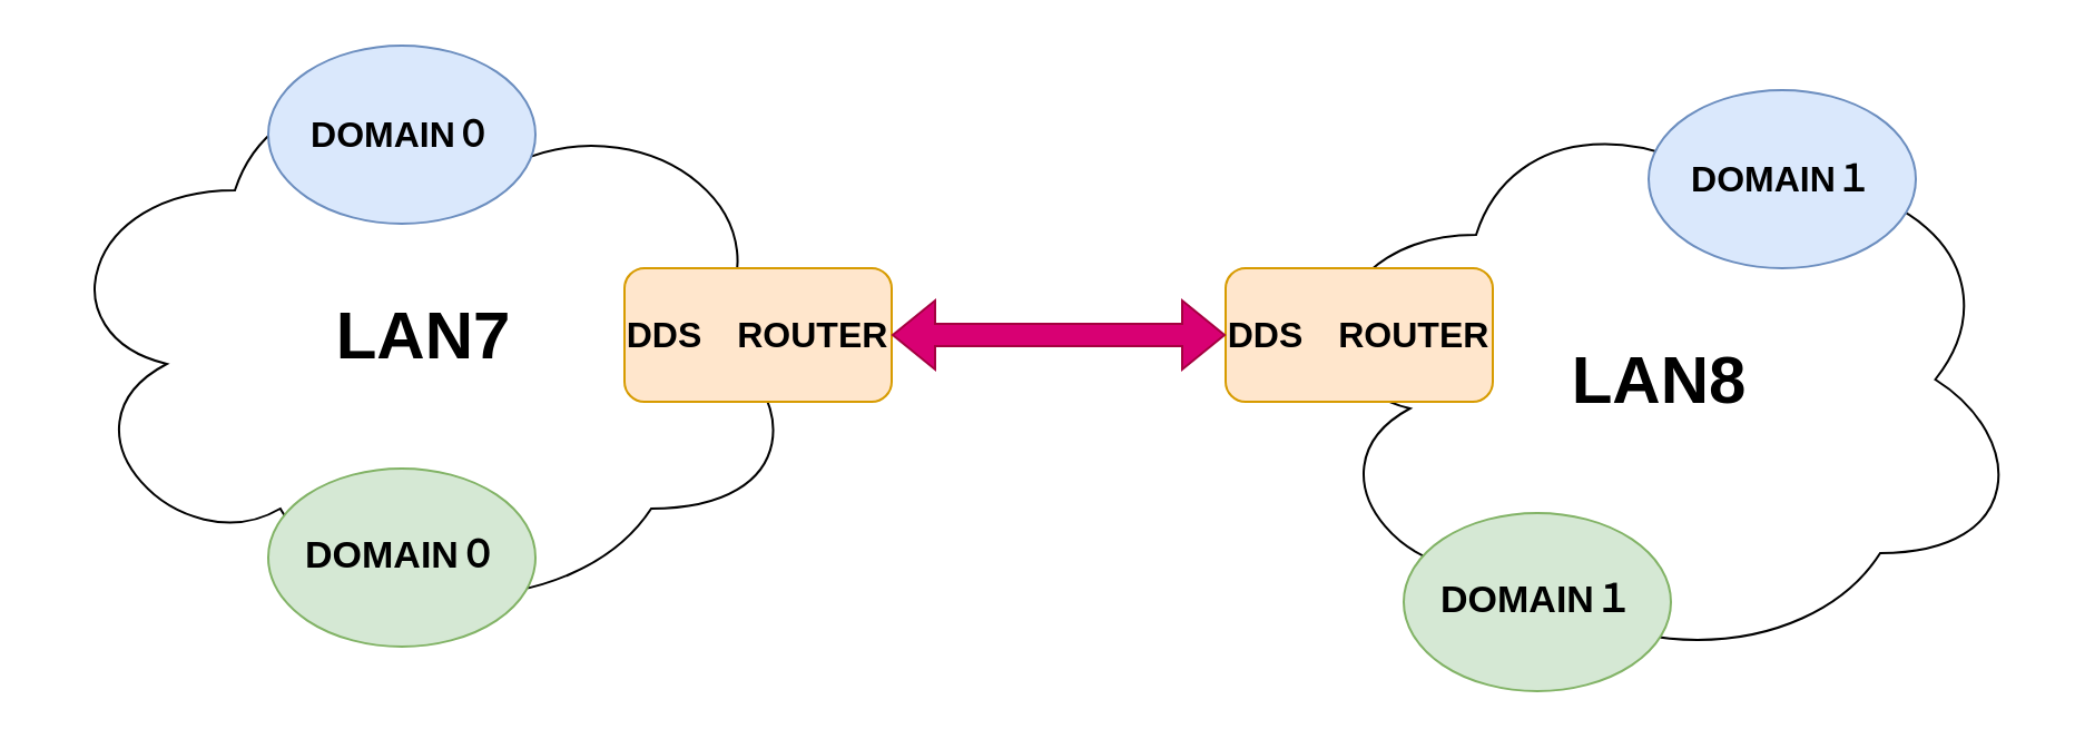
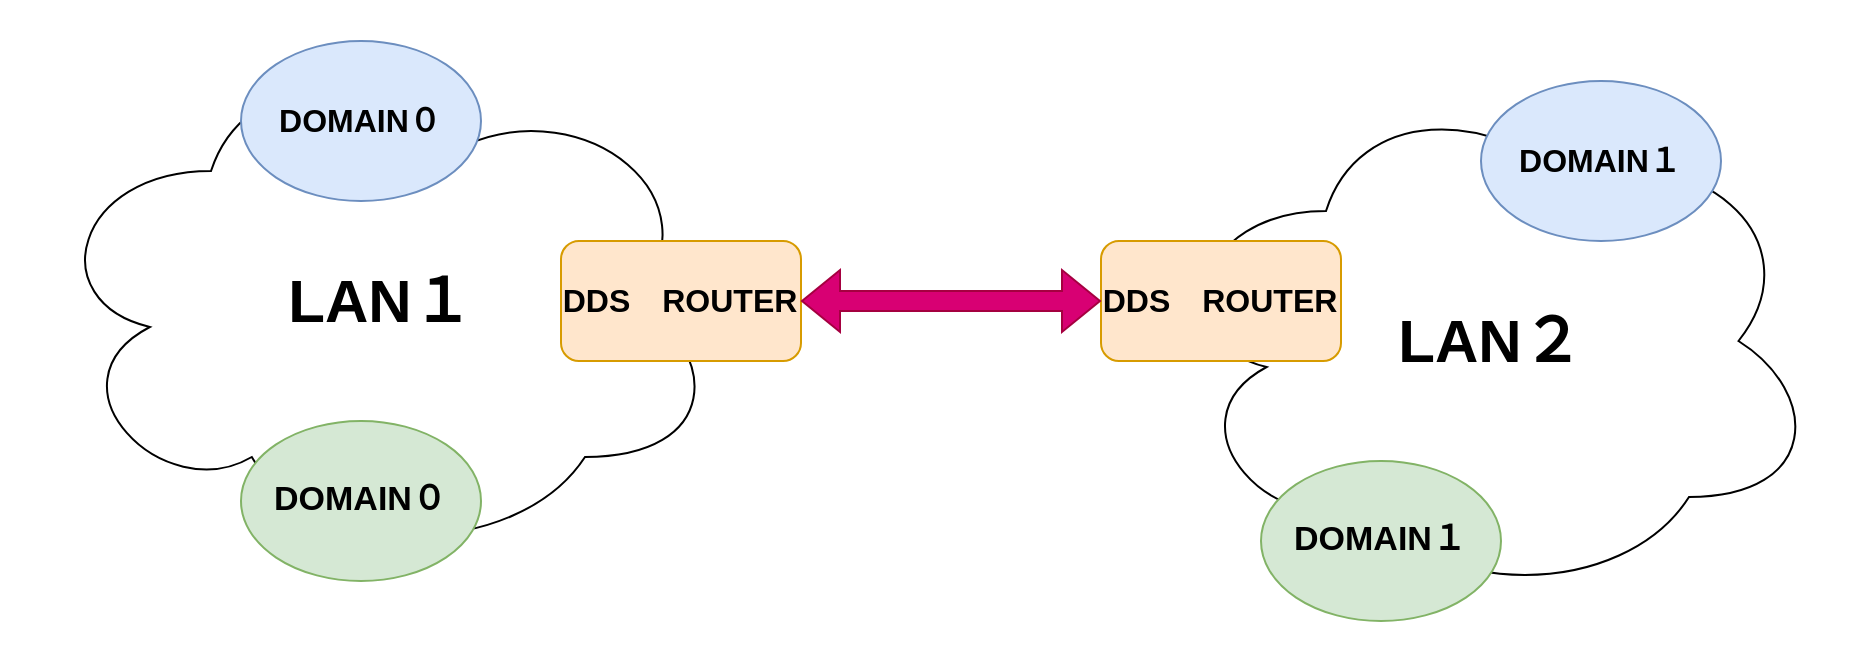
- <mxCell id="2" value="&lt;font size=&quot;1&quot; style=&quot;line-height: 1.2;&quot;&gt;&lt;b style=&quot;font-size: 30px;&quot;&gt;LAN7&lt;/b&gt;&lt;/font&gt;" style="ellipse;shape=cloud;whiteSpace=wrap;html=1;" parent="1" vertex="1"><mxGeometry x="20" y="20" width="340" height="260" as="geometry" /></mxCell>
+ <mxCell id="2" value="&lt;font size=&quot;1&quot; style=&quot;line-height: 1.2;&quot;&gt;&lt;b style=&quot;font-size: 30px;&quot;&gt;LAN１&lt;/b&gt;&lt;/font&gt;" style="ellipse;shape=cloud;whiteSpace=wrap;html=1;" parent="1" vertex="1"><mxGeometry x="20" y="20" width="340" height="260" as="geometry" /></mxCell>
- <mxCell id="6" value="&lt;font size=&quot;1&quot; style=&quot;line-height: 1.2;&quot;&gt;&lt;b style=&quot;font-size: 30px;&quot;&gt;LAN8&lt;/b&gt;&lt;/font&gt;" style="ellipse;shape=cloud;whiteSpace=wrap;html=1;" parent="1" vertex="1"><mxGeometry x="580" y="40" width="330" height="260" as="geometry" /></mxCell>
+ <mxCell id="6" value="&lt;font size=&quot;1&quot; style=&quot;line-height: 1.2;&quot;&gt;&lt;b style=&quot;font-size: 30px;&quot;&gt;LAN２&lt;/b&gt;&lt;/font&gt;" style="ellipse;shape=cloud;whiteSpace=wrap;html=1;" parent="1" vertex="1"><mxGeometry x="580" y="40" width="330" height="260" as="geometry" /></mxCell>
